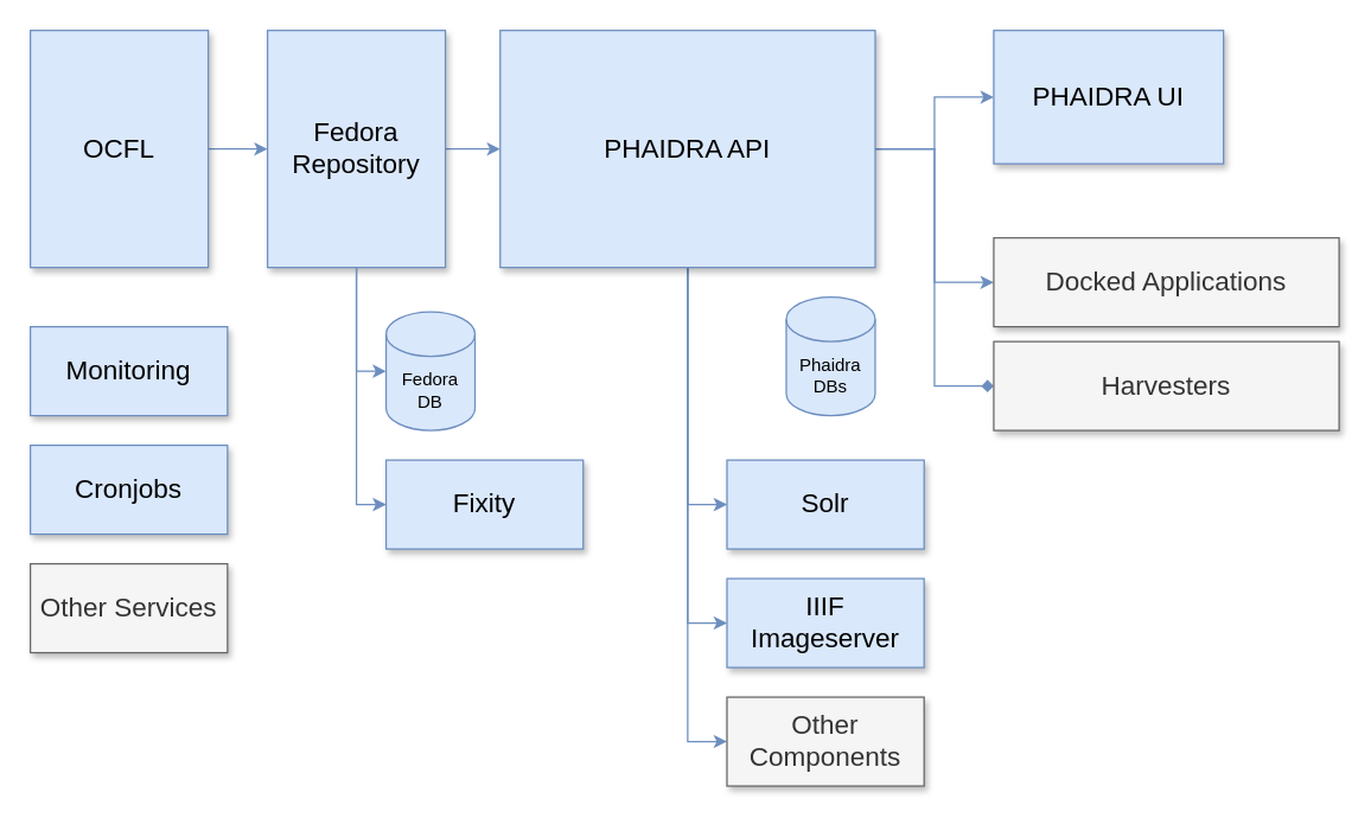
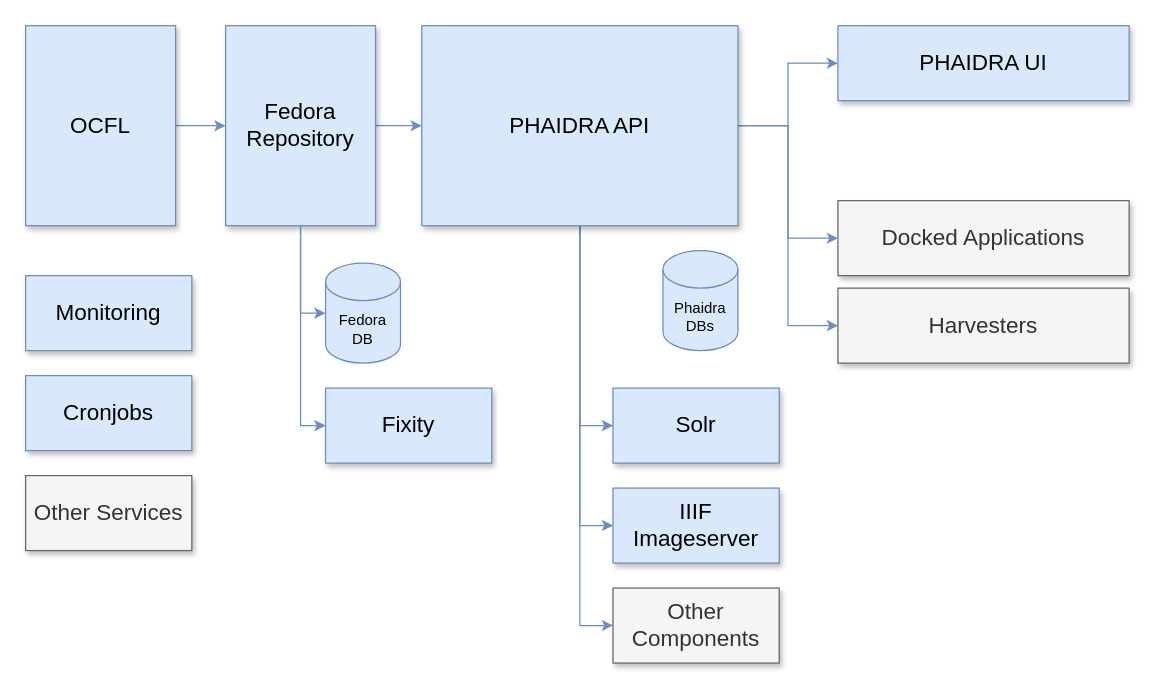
- <mxCell id="9" value="PHAIDRA UI" style="whiteSpace=wrap;html=1;shadow=1;fontSize=18;fillColor=#dae8fc;strokeColor=#6c8ebf;" parent="1" vertex="1"><mxGeometry x="670" y="20" width="155" height="90" as="geometry" /></mxCell>
+ <mxCell id="9" value="PHAIDRA UI" style="whiteSpace=wrap;html=1;shadow=1;fontSize=18;fillColor=#dae8fc;strokeColor=#6c8ebf;" parent="1" vertex="1"><mxGeometry x="670" y="20" width="233" height="60" as="geometry" /></mxCell>
- <mxCell id="7" style="edgeStyle=orthogonalEdgeStyle;rounded=0;orthogonalLoop=1;jettySize=auto;html=1;entryX=0;entryY=0.5;entryDx=0;entryDy=0;fillColor=#dae8fc;strokeColor=#6c8ebf;endArrow=diamond;" edge="1" parent="1" source="8" target="25"><mxGeometry relative="1" as="geometry" /></mxCell>
+ <mxCell id="7" style="edgeStyle=orthogonalEdgeStyle;rounded=0;orthogonalLoop=1;jettySize=auto;html=1;entryX=0;entryY=0.5;entryDx=0;entryDy=0;fillColor=#dae8fc;strokeColor=#6c8ebf;" edge="1" parent="1" source="8" target="25"><mxGeometry relative="1" as="geometry" /></mxCell>
